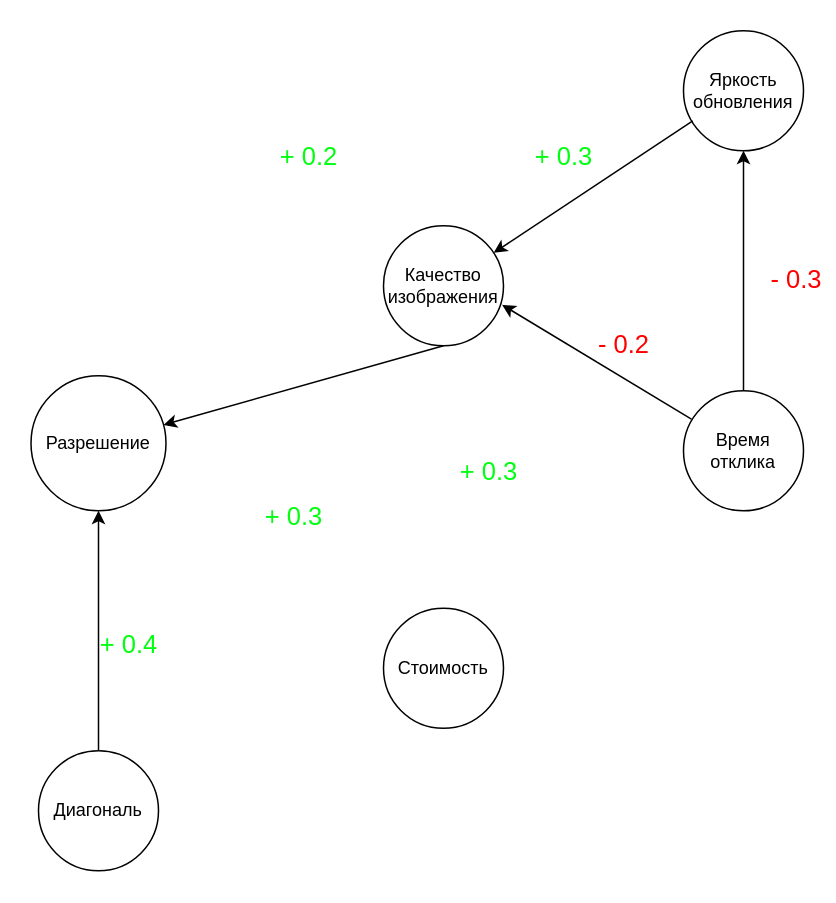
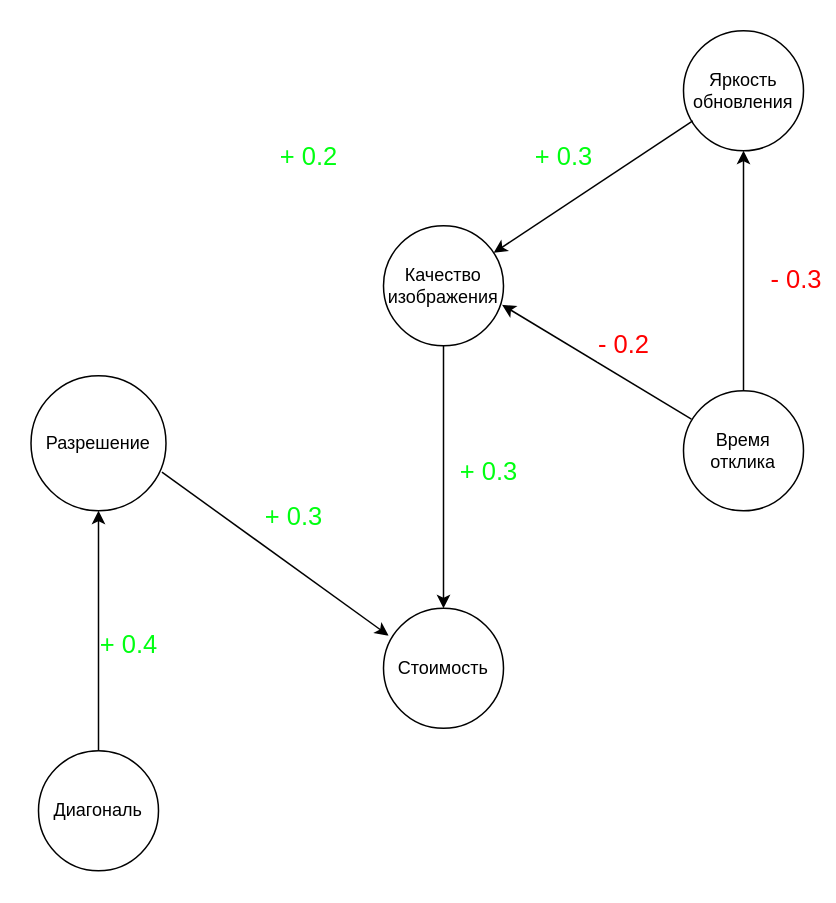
- <mxCell id="19" value="" style="endArrow=classic;html=1;rounded=0;fontSize=17;fontColor=#00FF11;exitX=0.5;exitY=1;exitDx=0;exitDy=0;" edge="1" parent="1" source="4" target="7"><mxGeometry width="50" height="50" relative="1" as="geometry"><mxPoint x="255" y="350" as="sourcePoint" /><mxPoint x="305" y="300" as="targetPoint" /></mxGeometry></mxCell>
+ <mxCell id="19" value="" style="endArrow=classic;html=1;rounded=0;fontSize=17;fontColor=#00FF11;exitX=0.5;exitY=1;exitDx=0;exitDy=0;entryX=0.5;entryY=0;entryDx=0;entryDy=0;" edge="1" parent="1" source="4" target="8"><mxGeometry width="50" height="50" relative="1" as="geometry"><mxPoint x="255" y="350" as="sourcePoint" /><mxPoint x="305" y="300" as="targetPoint" /></mxGeometry></mxCell>
+ <mxCell id="17" value="" style="endArrow=classic;html=1;rounded=0;fontSize=17;fontColor=#00FF11;exitX=0.97;exitY=0.714;exitDx=0;exitDy=0;entryX=0.042;entryY=0.228;entryDx=0;entryDy=0;entryPerimeter=0;exitPerimeter=0;" edge="1" parent="1" source="7" target="8"><mxGeometry width="50" height="50" relative="1" as="geometry"><mxPoint x="255" y="320" as="sourcePoint" /><mxPoint x="305" y="270" as="targetPoint" /></mxGeometry></mxCell>
